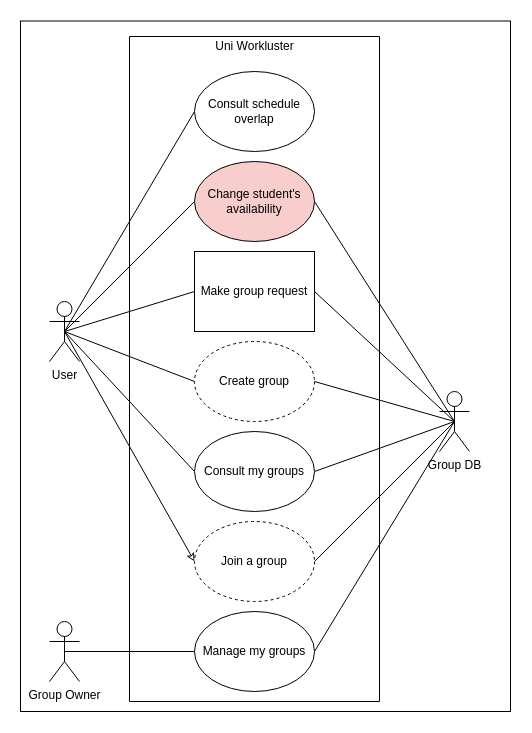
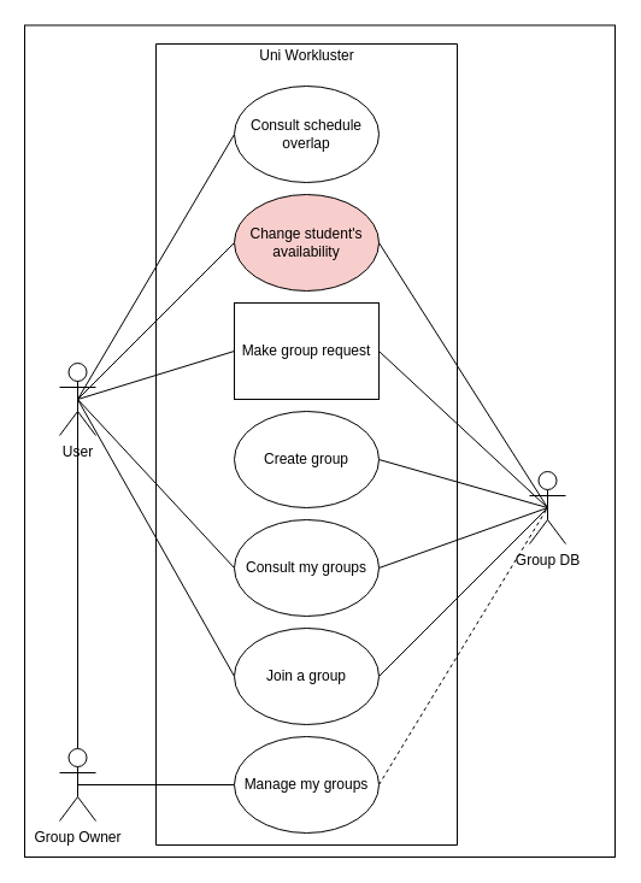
- <mxCell id="6" style="rounded=0;orthogonalLoop=1;jettySize=auto;html=1;entryX=0;entryY=0.5;entryDx=0;entryDy=0;endArrow=none;endFill=0;exitX=0.5;exitY=0.5;exitDx=0;exitDy=0;exitPerimeter=0;" parent="1" source="9" target="16" edge="1"><mxGeometry relative="1" as="geometry" /></mxCell>
+ <mxCell id="6" style="rounded=0;orthogonalLoop=1;jettySize=auto;html=1;endArrow=none;endFill=0;exitX=0.5;exitY=0.5;exitDx=0;exitDy=0;exitPerimeter=0;" parent="1" source="9" target="21" edge="1"><mxGeometry relative="1" as="geometry" /></mxCell>
- <mxCell id="16" value="Create group" style="ellipse;whiteSpace=wrap;html=1;dashed=1;" parent="1" vertex="1"><mxGeometry x="194" y="341" width="120" height="80" as="geometry" /></mxCell>
+ <mxCell id="16" value="Create group" style="ellipse;whiteSpace=wrap;html=1;" parent="1" vertex="1"><mxGeometry x="194" y="341" width="120" height="80" as="geometry" /></mxCell>
- <mxCell id="26" style="edgeStyle=none;html=1;exitX=1;exitY=0.5;exitDx=0;exitDy=0;entryX=0.5;entryY=0.5;entryDx=0;entryDy=0;entryPerimeter=0;endArrow=none;endFill=0;" edge="1" parent="1" source="27" target="17"><mxGeometry relative="1" as="geometry" /></mxCell>
+ <mxCell id="26" style="edgeStyle=none;html=1;exitX=1;exitY=0.5;exitDx=0;exitDy=0;entryX=0.5;entryY=0.5;entryDx=0;entryDy=0;entryPerimeter=0;endArrow=none;endFill=0;dashed=1;" edge="1" parent="1" source="27" target="17"><mxGeometry relative="1" as="geometry" /></mxCell>
- <mxCell id="8" style="edgeStyle=none;html=1;exitX=0.5;exitY=0.5;exitDx=0;exitDy=0;exitPerimeter=0;entryX=0;entryY=0.5;entryDx=0;entryDy=0;endArrow=classic;endFill=0;" edge="1" parent="1" source="9" target="25"><mxGeometry relative="1" as="geometry" /></mxCell>
+ <mxCell id="8" style="edgeStyle=none;html=1;exitX=0.5;exitY=0.5;exitDx=0;exitDy=0;exitPerimeter=0;entryX=0;entryY=0.5;entryDx=0;entryDy=0;endArrow=none;endFill=0;" edge="1" parent="1" source="9" target="25"><mxGeometry relative="1" as="geometry" /></mxCell>
- <mxCell id="25" value="Join a group" style="ellipse;whiteSpace=wrap;html=1;dashed=1;" vertex="1" parent="1"><mxGeometry x="194" y="521" width="120" height="80" as="geometry" /></mxCell>
+ <mxCell id="25" value="Join a group" style="ellipse;whiteSpace=wrap;html=1;" vertex="1" parent="1"><mxGeometry x="194" y="521" width="120" height="80" as="geometry" /></mxCell>
